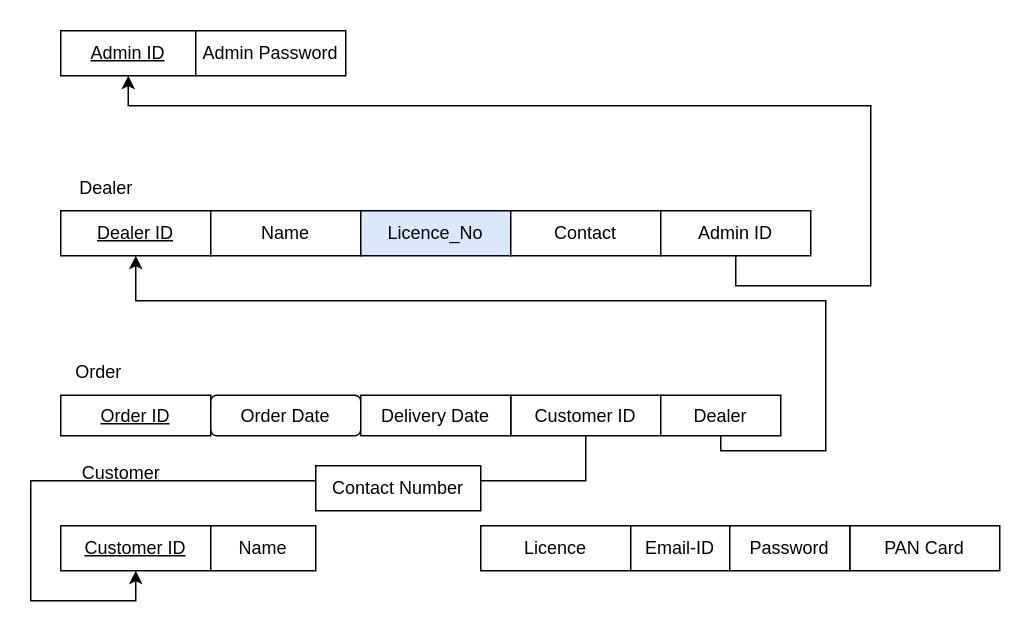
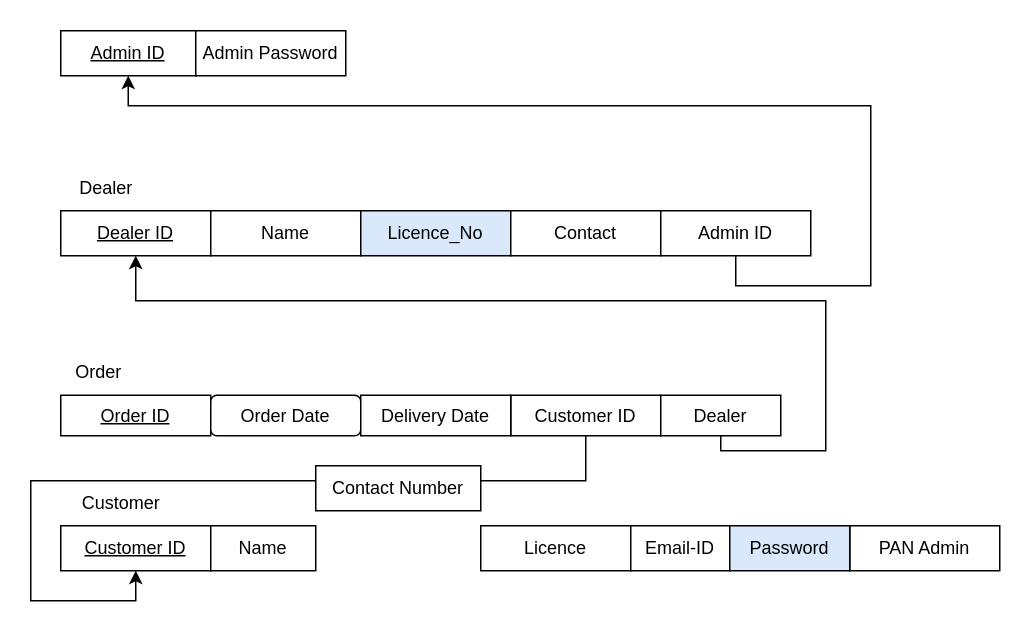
- <mxCell id="26" value="Customer" style="text;html=1;align=center;verticalAlign=middle;resizable=0;points=[];autosize=1;strokeColor=none;fillColor=none;hachureGap=4;" parent="1" vertex="1"><mxGeometry x="40" y="300" width="80" height="30" as="geometry" /></mxCell>
+ <mxCell id="26" value="Customer" style="text;html=1;align=center;verticalAlign=middle;resizable=0;points=[];autosize=1;strokeColor=none;fillColor=none;hachureGap=4;" parent="1" vertex="1"><mxGeometry x="40" y="320" width="80" height="30" as="geometry" /></mxCell>
- <mxCell id="25" value="Password" style="rounded=0;whiteSpace=wrap;html=1;hachureGap=4;" parent="1" vertex="1"><mxGeometry x="486" y="350" width="80" height="30" as="geometry" /></mxCell>
+ <mxCell id="25" value="Password" style="rounded=0;whiteSpace=wrap;html=1;hachureGap=4;fillColor=#dae8fc;" parent="1" vertex="1"><mxGeometry x="486" y="350" width="80" height="30" as="geometry" /></mxCell>
- <mxCell id="24" value="PAN Card" style="whiteSpace=wrap;html=1;align=center;hachureGap=4;" parent="1" vertex="1"><mxGeometry x="566" y="350" width="100" height="30" as="geometry" /></mxCell>
+ <mxCell id="24" value="PAN Admin" style="whiteSpace=wrap;html=1;align=center;hachureGap=4;" parent="1" vertex="1"><mxGeometry x="566" y="350" width="100" height="30" as="geometry" /></mxCell>
